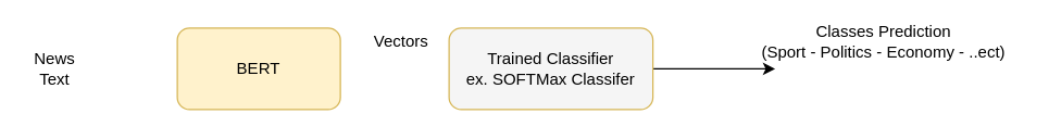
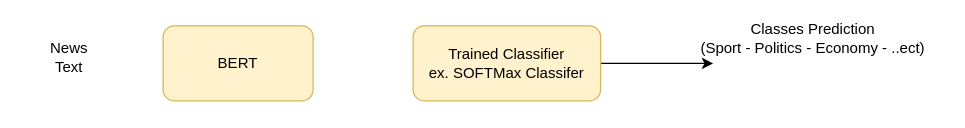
- <mxCell id="6" value="Vectors" style="text;html=1;strokeColor=none;fillColor=none;align=center;verticalAlign=middle;whiteSpace=wrap;rounded=0;" vertex="1" parent="1"><mxGeometry x="275" y="20" width="40" height="20" as="geometry" /></mxCell>
- <mxCell id="5" value="News Text" style="text;html=1;strokeColor=none;fillColor=none;align=center;verticalAlign=middle;whiteSpace=wrap;rounded=0;" vertex="1" parent="1"><mxGeometry x="20" y="40" width="40" height="20" as="geometry" /></mxCell>
+ <mxCell id="5" value="News Text" style="text;html=1;strokeColor=none;fillColor=none;align=center;verticalAlign=middle;whiteSpace=wrap;rounded=0;" vertex="1" parent="1"><mxGeometry x="35" y="35" width="40" height="20" as="geometry" /></mxCell>
- <mxCell id="4" value="&lt;div&gt;Trained Classifier &lt;br&gt;&lt;/div&gt;&lt;div&gt;ex. SOFTMax Classifer&lt;br&gt;&lt;/div&gt;" style="rounded=1;whiteSpace=wrap;html=1;fillColor=#f5f5f5;strokeColor=#d6b656;" vertex="1" parent="1"><mxGeometry x="330" y="20" width="150" height="60" as="geometry" /></mxCell>
+ <mxCell id="4" value="&lt;div&gt;Trained Classifier &lt;br&gt;&lt;/div&gt;&lt;div&gt;ex. SOFTMax Classifer&lt;br&gt;&lt;/div&gt;" style="rounded=1;whiteSpace=wrap;html=1;fillColor=#fff2cc;strokeColor=#d6b656;" vertex="1" parent="1"><mxGeometry x="330" y="20" width="150" height="60" as="geometry" /></mxCell>
